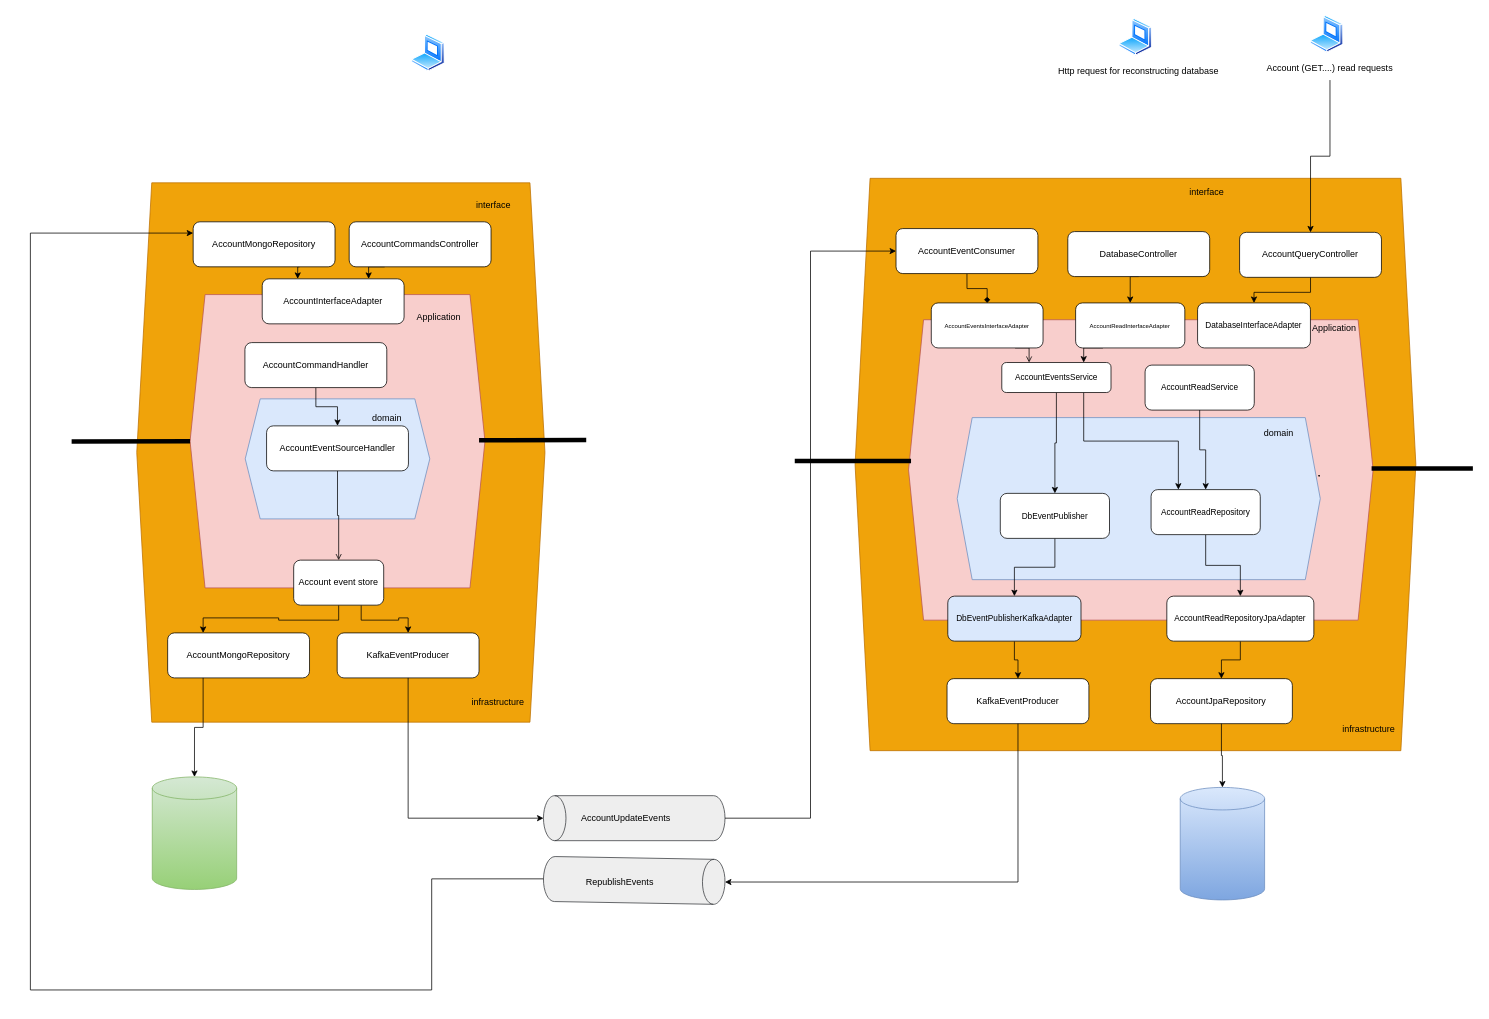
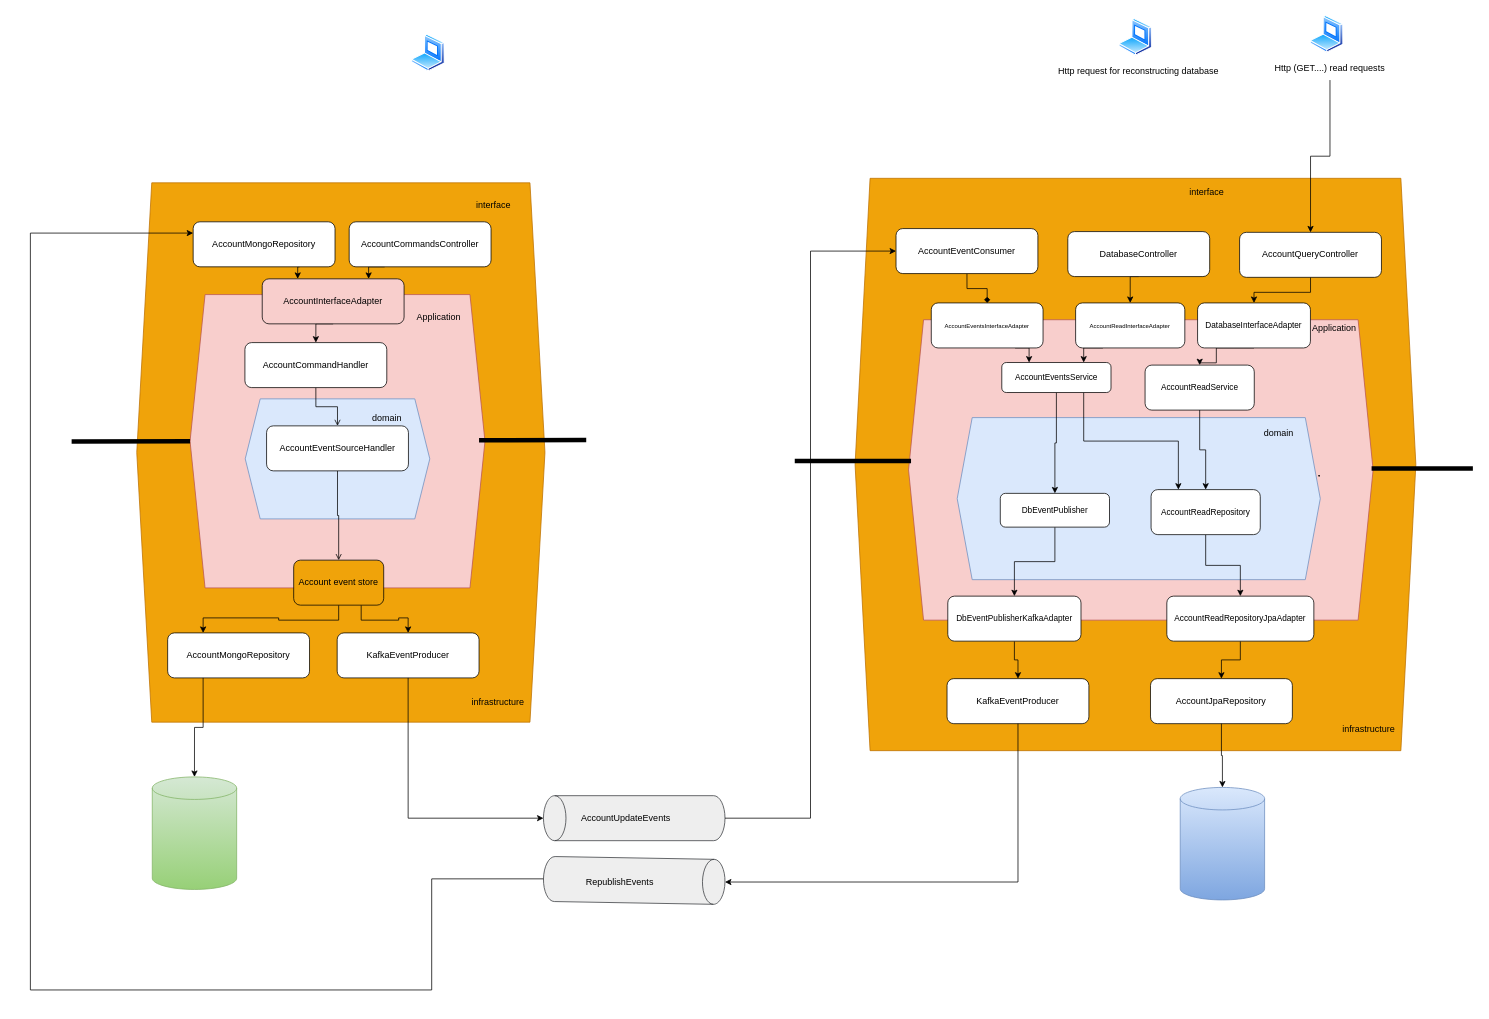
- <mxCell id="77" value="Account (GET....) read requests" style="text;html=1;align=center;verticalAlign=middle;whiteSpace=wrap;rounded=0;" vertex="1" parent="1"><mxGeometry x="1600" y="76" width="345" height="30" as="geometry" /></mxCell>
+ <mxCell id="77" value="Http (GET....) read requests" style="text;html=1;align=center;verticalAlign=middle;whiteSpace=wrap;rounded=0;" vertex="1" parent="1"><mxGeometry x="1600" y="76" width="345" height="30" as="geometry" /></mxCell>
- <mxCell id="23" value="AccountInterfaceAdapter" style="rounded=1;whiteSpace=wrap;html=1;" vertex="1" parent="8"><mxGeometry x="329.07" y="34" width="189.13" height="60" as="geometry" /></mxCell>
+ <mxCell id="23" value="AccountInterfaceAdapter" style="rounded=1;whiteSpace=wrap;html=1;fillColor=#f8cecc;" vertex="1" parent="8"><mxGeometry x="329.07" y="34" width="189.13" height="60" as="geometry" /></mxCell>
+ <mxCell id="22" style="edgeStyle=orthogonalEdgeStyle;rounded=0;orthogonalLoop=1;jettySize=auto;html=1;exitX=0.5;exitY=1;exitDx=0;exitDy=0;entryX=0.5;entryY=0;entryDx=0;entryDy=0;" edge="1" parent="8" source="23" target="27"><mxGeometry relative="1" as="geometry" /></mxCell>
+ <mxCell id="45" style="edgeStyle=orthogonalEdgeStyle;rounded=0;orthogonalLoop=1;jettySize=auto;html=1;exitX=0.5;exitY=1;exitDx=0;exitDy=0;entryX=0.5;entryY=0;entryDx=0;entryDy=0;" edge="1" parent="31" source="46" target="53"><mxGeometry relative="1" as="geometry"><Array as="points"><mxPoint x="644" y="126" /><mxPoint x="644" y="146" /><mxPoint x="622" y="146" /></Array></mxGeometry></mxCell>
- <mxCell id="41" style="edgeStyle=orthogonalEdgeStyle;rounded=0;orthogonalLoop=1;jettySize=auto;html=1;exitX=0.75;exitY=1;exitDx=0;exitDy=0;entryX=0.25;entryY=0;entryDx=0;entryDy=0;endArrow=open;" edge="1" parent="31" source="42" target="51"><mxGeometry relative="1" as="geometry" /></mxCell>
+ <mxCell id="41" style="edgeStyle=orthogonalEdgeStyle;rounded=0;orthogonalLoop=1;jettySize=auto;html=1;exitX=0.75;exitY=1;exitDx=0;exitDy=0;entryX=0.25;entryY=0;entryDx=0;entryDy=0;" edge="1" parent="31" source="42" target="51"><mxGeometry relative="1" as="geometry" /></mxCell>
- <mxCell id="26" style="edgeStyle=orthogonalEdgeStyle;rounded=0;orthogonalLoop=1;jettySize=auto;html=1;exitX=0.5;exitY=1;exitDx=0;exitDy=0;entryX=0.5;entryY=0;entryDx=0;entryDy=0;" edge="1" parent="8" source="27" target="29"><mxGeometry relative="1" as="geometry" /></mxCell>
+ <mxCell id="26" style="edgeStyle=orthogonalEdgeStyle;rounded=0;orthogonalLoop=1;jettySize=auto;html=1;exitX=0.5;exitY=1;exitDx=0;exitDy=0;entryX=0.5;entryY=0;entryDx=0;entryDy=0;endArrow=open;" edge="1" parent="8" source="27" target="29"><mxGeometry relative="1" as="geometry" /></mxCell>
- <mxCell id="60" value="&lt;font style=&quot;font-size: 11px;&quot;&gt;DbEventPublisher&lt;/font&gt;" style="rounded=1;whiteSpace=wrap;html=1;" vertex="1" parent="31"><mxGeometry x="356" y="320" width="145.59" height="60" as="geometry" /></mxCell>
+ <mxCell id="60" value="&lt;font style=&quot;font-size: 11px;&quot;&gt;DbEventPublisher&lt;/font&gt;" style="rounded=1;whiteSpace=wrap;html=1;" vertex="1" parent="31"><mxGeometry x="356" y="320" width="145.59" height="45" as="geometry" /></mxCell>
- <mxCell id="17" value="Account event store" style="rounded=1;whiteSpace=wrap;html=1;" vertex="1" parent="8"><mxGeometry x="371" y="409" width="120" height="60" as="geometry" /></mxCell>
+ <mxCell id="17" value="Account event store" style="rounded=1;whiteSpace=wrap;html=1;fillColor=#f0a30a;" vertex="1" parent="8"><mxGeometry x="371" y="409" width="120" height="60" as="geometry" /></mxCell>
- <mxCell id="62" value="&lt;font style=&quot;font-size: 11px;&quot;&gt;DbEventPublisherKafkaAdapter&lt;/font&gt;" style="rounded=1;whiteSpace=wrap;html=1;fillColor=#dae8fc;" vertex="1" parent="31"><mxGeometry x="286" y="457" width="177.59" height="60" as="geometry" /></mxCell>
+ <mxCell id="62" value="&lt;font style=&quot;font-size: 11px;&quot;&gt;DbEventPublisherKafkaAdapter&lt;/font&gt;" style="rounded=1;whiteSpace=wrap;html=1;" vertex="1" parent="31"><mxGeometry x="286" y="457" width="177.59" height="60" as="geometry" /></mxCell>
